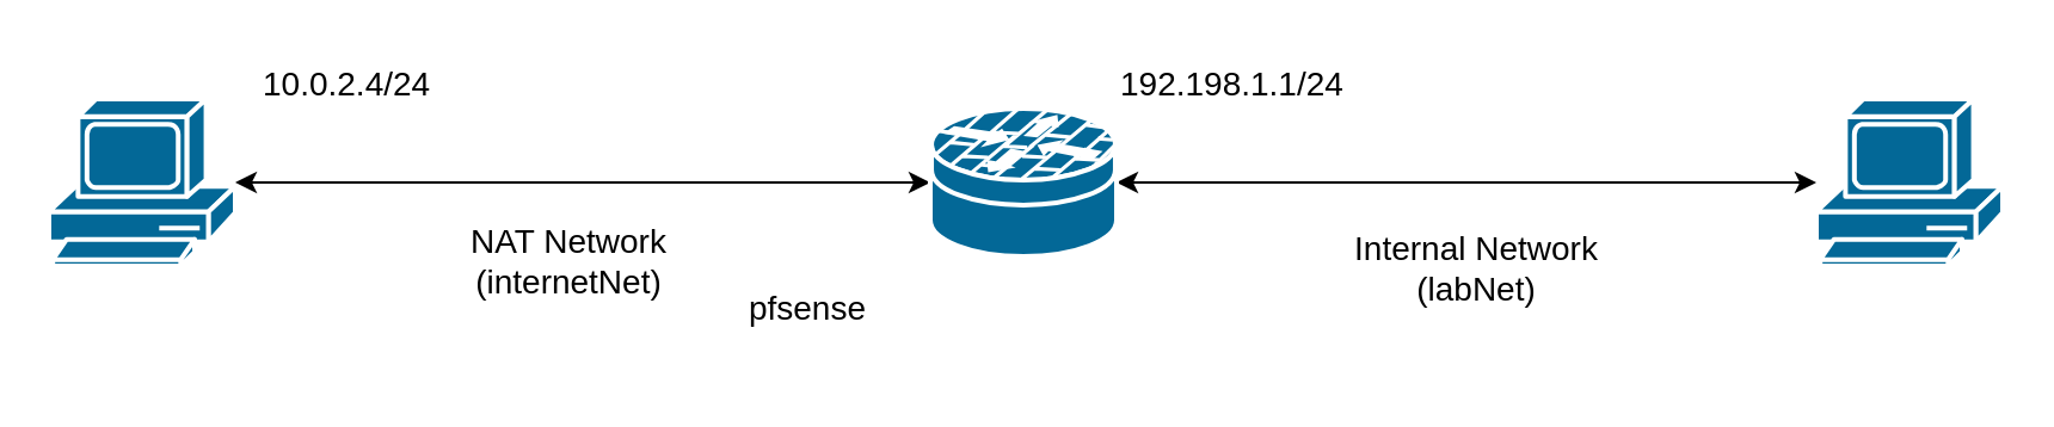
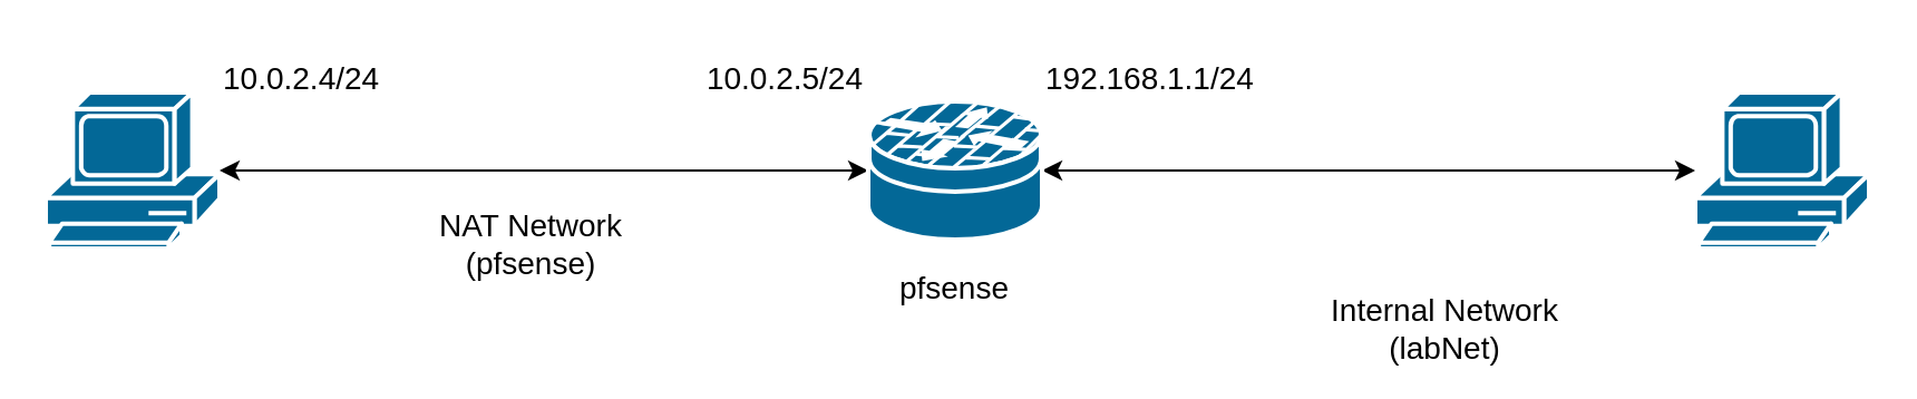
- <mxCell id="9" value="10.0.2.4/24" style="text;html=1;align=left;verticalAlign=middle;whiteSpace=wrap;rounded=0;fontSize=14;" vertex="1" parent="1"><mxGeometry x="108" y="20" width="120" height="30" as="geometry" /></mxCell>
+ <mxCell id="9" value="10.0.2.4/24" style="text;html=1;align=left;verticalAlign=middle;whiteSpace=wrap;rounded=0;fontSize=14;" vertex="1" parent="1"><mxGeometry x="98" y="20" width="120" height="30" as="geometry" /></mxCell>
+ <mxCell id="10" value="10.0.2.5/24" style="text;html=1;align=right;verticalAlign=middle;whiteSpace=wrap;rounded=0;fontSize=14;" vertex="1" parent="1"><mxGeometry x="269" y="20" width="120" height="30" as="geometry" /></mxCell>
- <mxCell id="6" value="192.198.1.1/24" style="text;html=1;align=left;verticalAlign=middle;whiteSpace=wrap;rounded=0;fontSize=14;" vertex="1" parent="1"><mxGeometry x="467" y="20" width="120" height="30" as="geometry" /></mxCell>
+ <mxCell id="6" value="192.168.1.1/24" style="text;html=1;align=left;verticalAlign=middle;whiteSpace=wrap;rounded=0;fontSize=14;" vertex="1" parent="1"><mxGeometry x="467" y="20" width="120" height="30" as="geometry" /></mxCell>
- <mxCell id="12" value="NAT Network&lt;div&gt;(internetNet)&lt;/div&gt;" style="text;html=1;align=center;verticalAlign=middle;whiteSpace=wrap;rounded=0;fontSize=14;" vertex="1" parent="1"><mxGeometry x="178" y="93.5" width="120" height="30" as="geometry" /></mxCell>
+ <mxCell id="12" value="NAT Network&lt;div&gt;(pfsense)&lt;/div&gt;" style="text;html=1;align=center;verticalAlign=middle;whiteSpace=wrap;rounded=0;fontSize=14;" vertex="1" parent="1"><mxGeometry x="178" y="93.5" width="120" height="30" as="geometry" /></mxCell>
- <mxCell id="13" value="Internal Network (labNet)" style="text;html=1;align=center;verticalAlign=middle;whiteSpace=wrap;rounded=0;fontSize=14;" vertex="1" parent="1"><mxGeometry x="558" y="96.5" width="120" height="30" as="geometry" /></mxCell>
+ <mxCell id="13" value="Internal Network (labNet)" style="text;html=1;align=center;verticalAlign=middle;whiteSpace=wrap;rounded=0;fontSize=14;" vertex="1" parent="1"><mxGeometry x="588" y="131.5" width="120" height="30" as="geometry" /></mxCell>
- <mxCell id="5" value="pfsense" style="text;html=1;align=center;verticalAlign=middle;whiteSpace=wrap;rounded=0;fontSize=14;" vertex="1" parent="1"><mxGeometry x="308" y="114" width="60" height="30" as="geometry" /></mxCell>
+ <mxCell id="5" value="pfsense" style="text;html=1;align=center;verticalAlign=middle;whiteSpace=wrap;rounded=0;fontSize=14;" vertex="1" parent="1"><mxGeometry x="398" y="114" width="60" height="30" as="geometry" /></mxCell>
